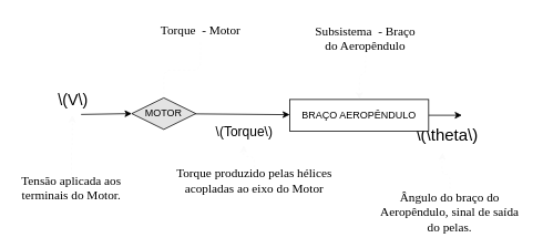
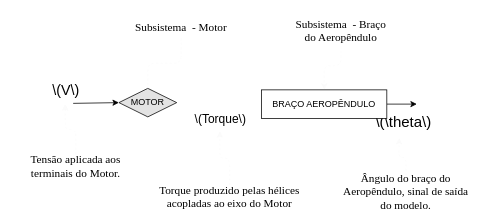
- <mxCell id="11" value="Torque  - Motor" style="text;strokeColor=none;fillColor=none;align=center;verticalAlign=middle;rounded=0;fontFamily=Times New Roman;fontStyle=0;fontSize=15;shadow=0;fontColor=default;whiteSpace=wrap;html=1;" parent="1" vertex="1"><mxGeometry x="173" y="20" width="136" height="30" as="geometry" /></mxCell>
+ <mxCell id="11" value="Subsistema  - Motor" style="text;strokeColor=none;fillColor=none;align=center;verticalAlign=middle;rounded=0;fontFamily=Times New Roman;fontStyle=0;fontSize=15;shadow=0;fontColor=default;whiteSpace=wrap;html=1;" parent="1" vertex="1"><mxGeometry x="173" y="20" width="136" height="30" as="geometry" /></mxCell>
- <mxCell id="13" value="Subsistema&amp;nbsp; - Braço do Aeropêndulo" style="text;html=1;strokeColor=none;fillColor=none;align=center;verticalAlign=middle;whiteSpace=wrap;rounded=0;fontFamily=Times New Roman;fontStyle=0;fontSize=15;shadow=0;" parent="1" vertex="1"><mxGeometry x="371" y="30" width="136" height="30" as="geometry" /></mxCell>
+ <mxCell id="13" value="Subsistema&amp;nbsp; - Braço do Aeropêndulo" style="text;html=1;strokeColor=none;fillColor=none;align=center;verticalAlign=middle;whiteSpace=wrap;rounded=0;fontFamily=Times New Roman;fontStyle=0;fontSize=15;shadow=0;" parent="1" vertex="1"><mxGeometry x="386" y="25" width="136" height="30" as="geometry" /></mxCell>
- <mxCell id="3" value="" style="edgeStyle=none;html=1;shadow=0;" parent="1" source="4" target="7" edge="1"><mxGeometry relative="1" as="geometry" /></mxCell>
- <mxCell id="17" value="Torque produzido pelas hélices acopladas ao eixo do Motor&lt;br style=&quot;font-size: 15px;&quot;&gt;" style="text;html=1;strokeColor=none;fillColor=none;align=center;verticalAlign=middle;whiteSpace=wrap;rounded=0;fontFamily=Times New Roman;fontStyle=0;fontSize=15;shadow=0;" parent="1" vertex="1"><mxGeometry x="204" y="201" width="203" height="30" as="geometry" /></mxCell>
+ <mxCell id="17" value="Torque produzido pelas hélices acopladas ao eixo do Motor&lt;br style=&quot;font-size: 15px;&quot;&gt;" style="text;html=1;strokeColor=none;fillColor=none;align=center;verticalAlign=middle;whiteSpace=wrap;rounded=0;fontFamily=Times New Roman;fontStyle=0;fontSize=15;shadow=0;" parent="1" vertex="1"><mxGeometry x="204" y="246" width="203" height="30" as="geometry" /></mxCell>
- <mxCell id="15" value="Tensão aplicada aos terminais do Motor." style="text;html=1;strokeColor=none;fillColor=none;align=center;verticalAlign=middle;whiteSpace=wrap;rounded=0;fontFamily=Times New Roman;fontStyle=0;fontSize=15;shadow=0;" parent="1" vertex="1"><mxGeometry x="20" y="210" width="131" height="30" as="geometry" /></mxCell>
+ <mxCell id="15" value="Tensão aplicada aos terminais do Motor." style="text;html=1;strokeColor=none;fillColor=none;align=center;verticalAlign=middle;whiteSpace=wrap;rounded=0;fontFamily=Times New Roman;fontStyle=0;fontSize=15;shadow=0;" parent="1" vertex="1"><mxGeometry x="35" y="205" width="131" height="30" as="geometry" /></mxCell>
- <mxCell id="19" value="Ângulo do braço do Aeropêndulo, sinal de saída do pelas." style="text;html=1;strokeColor=none;fillColor=none;align=center;verticalAlign=middle;whiteSpace=wrap;rounded=0;fontFamily=Times New Roman;fontStyle=0;fontSize=15;shadow=0;" parent="1" vertex="1"><mxGeometry x="450" y="239" width="181" height="30" as="geometry" /></mxCell>
+ <mxCell id="19" value="Ângulo do braço do Aeropêndulo, sinal de saída do modelo." style="text;html=1;strokeColor=none;fillColor=none;align=center;verticalAlign=middle;whiteSpace=wrap;rounded=0;fontFamily=Times New Roman;fontStyle=0;fontSize=15;shadow=0;" parent="1" vertex="1"><mxGeometry x="450" y="239" width="181" height="30" as="geometry" /></mxCell>
